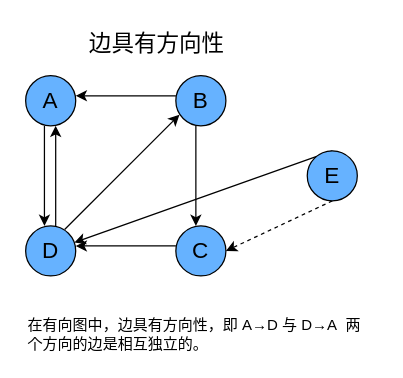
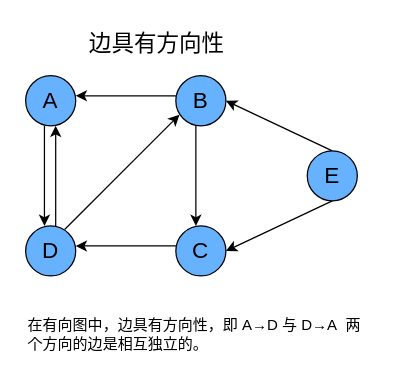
- <mxCell id="13" style="rounded=0;orthogonalLoop=1;jettySize=auto;html=1;exitX=0.5;exitY=0;exitDx=0;exitDy=0;" parent="1" source="15" target="11" edge="1"><mxGeometry relative="1" as="geometry" /></mxCell>
+ <mxCell id="13" style="rounded=0;orthogonalLoop=1;jettySize=auto;html=1;exitX=0.5;exitY=0;exitDx=0;exitDy=0;entryX=1;entryY=0.5;entryDx=0;entryDy=0;" parent="1" source="15" target="6" edge="1"><mxGeometry relative="1" as="geometry" /></mxCell>
- <mxCell id="14" style="rounded=0;orthogonalLoop=1;jettySize=auto;html=1;exitX=0.5;exitY=1;exitDx=0;exitDy=0;entryX=1;entryY=0.5;entryDx=0;entryDy=0;dashed=1;" parent="1" source="15" target="8" edge="1"><mxGeometry relative="1" as="geometry" /></mxCell>
+ <mxCell id="14" style="rounded=0;orthogonalLoop=1;jettySize=auto;html=1;exitX=0.5;exitY=1;exitDx=0;exitDy=0;entryX=1;entryY=0.5;entryDx=0;entryDy=0;" parent="1" source="15" target="8" edge="1"><mxGeometry relative="1" as="geometry" /></mxCell>
